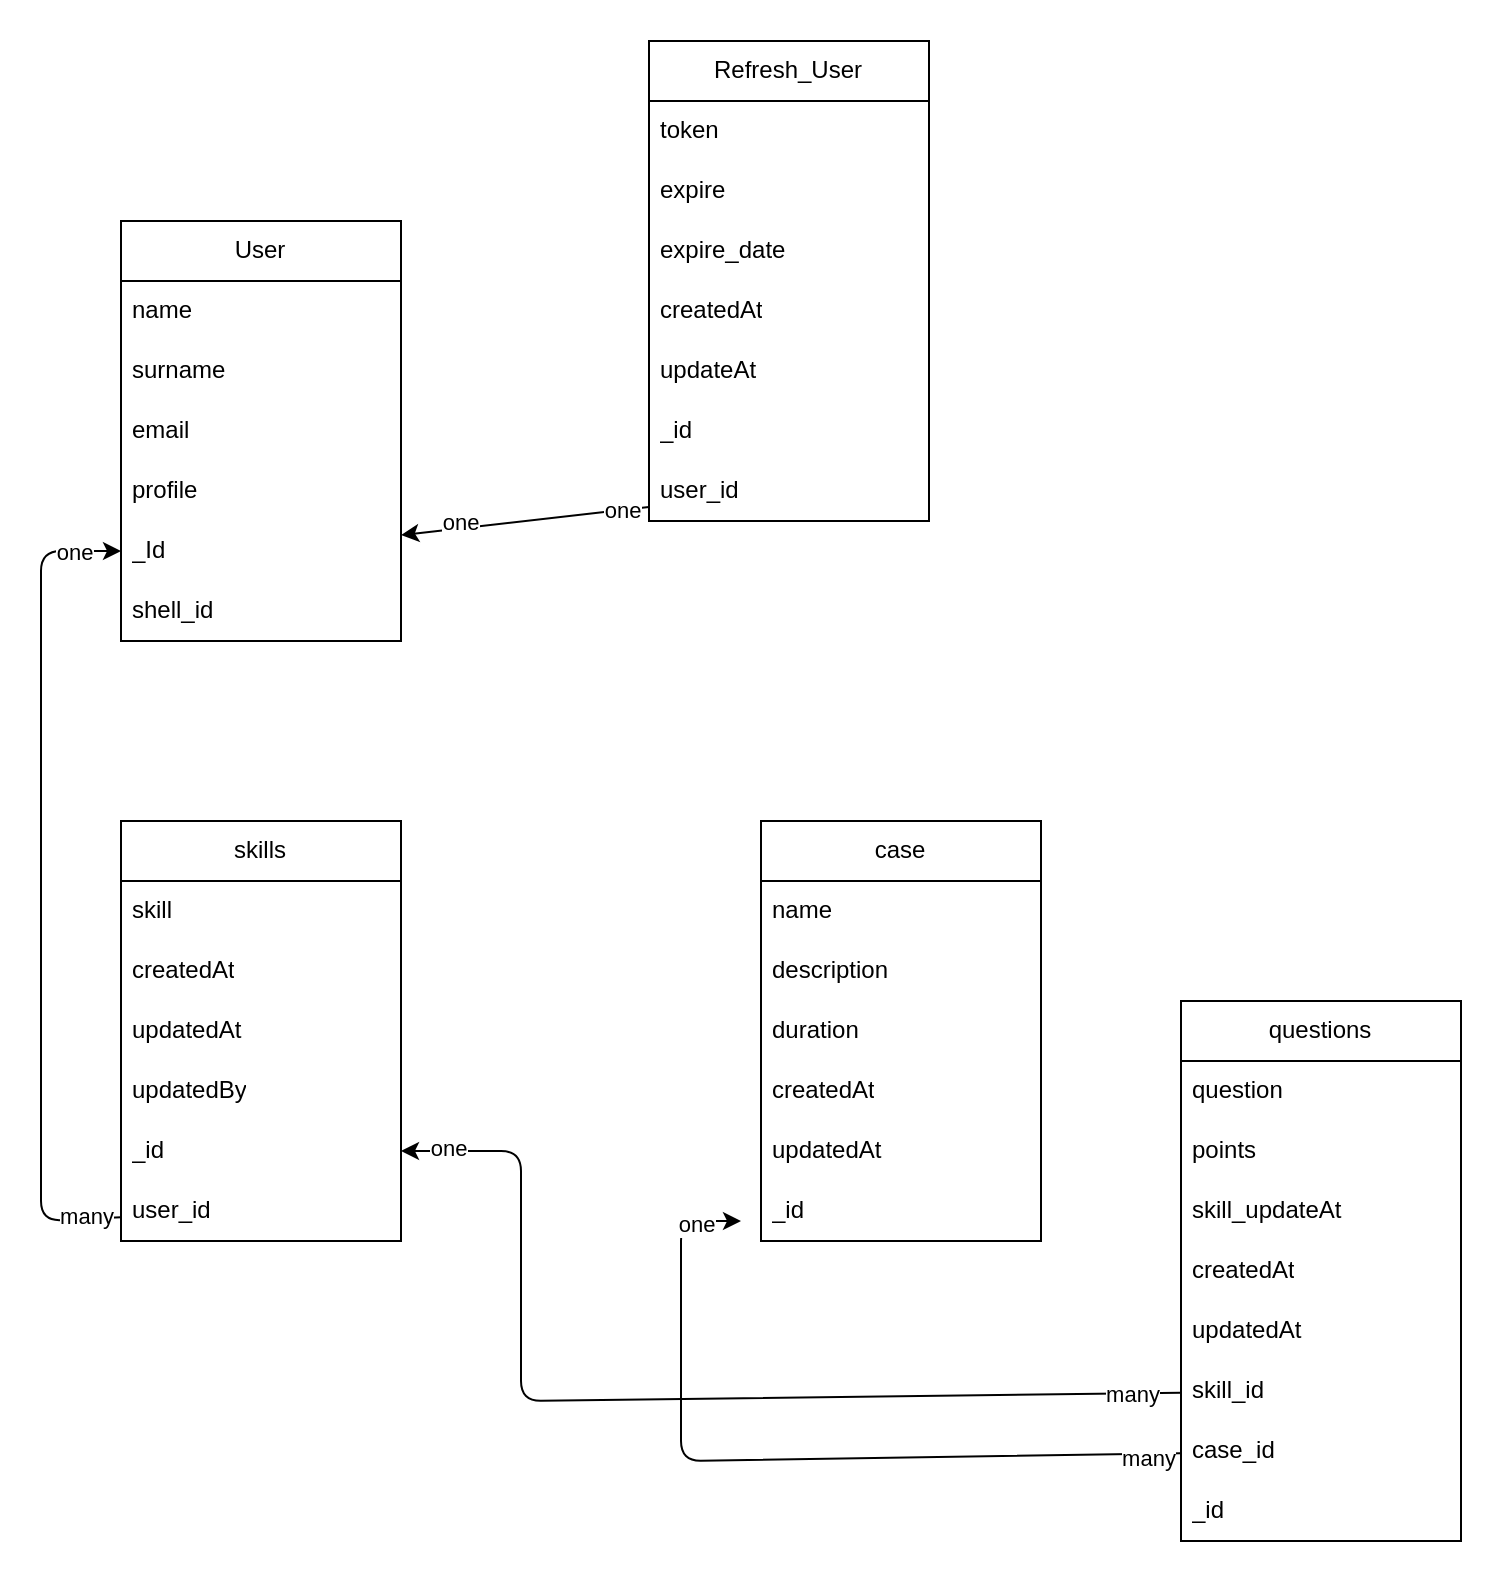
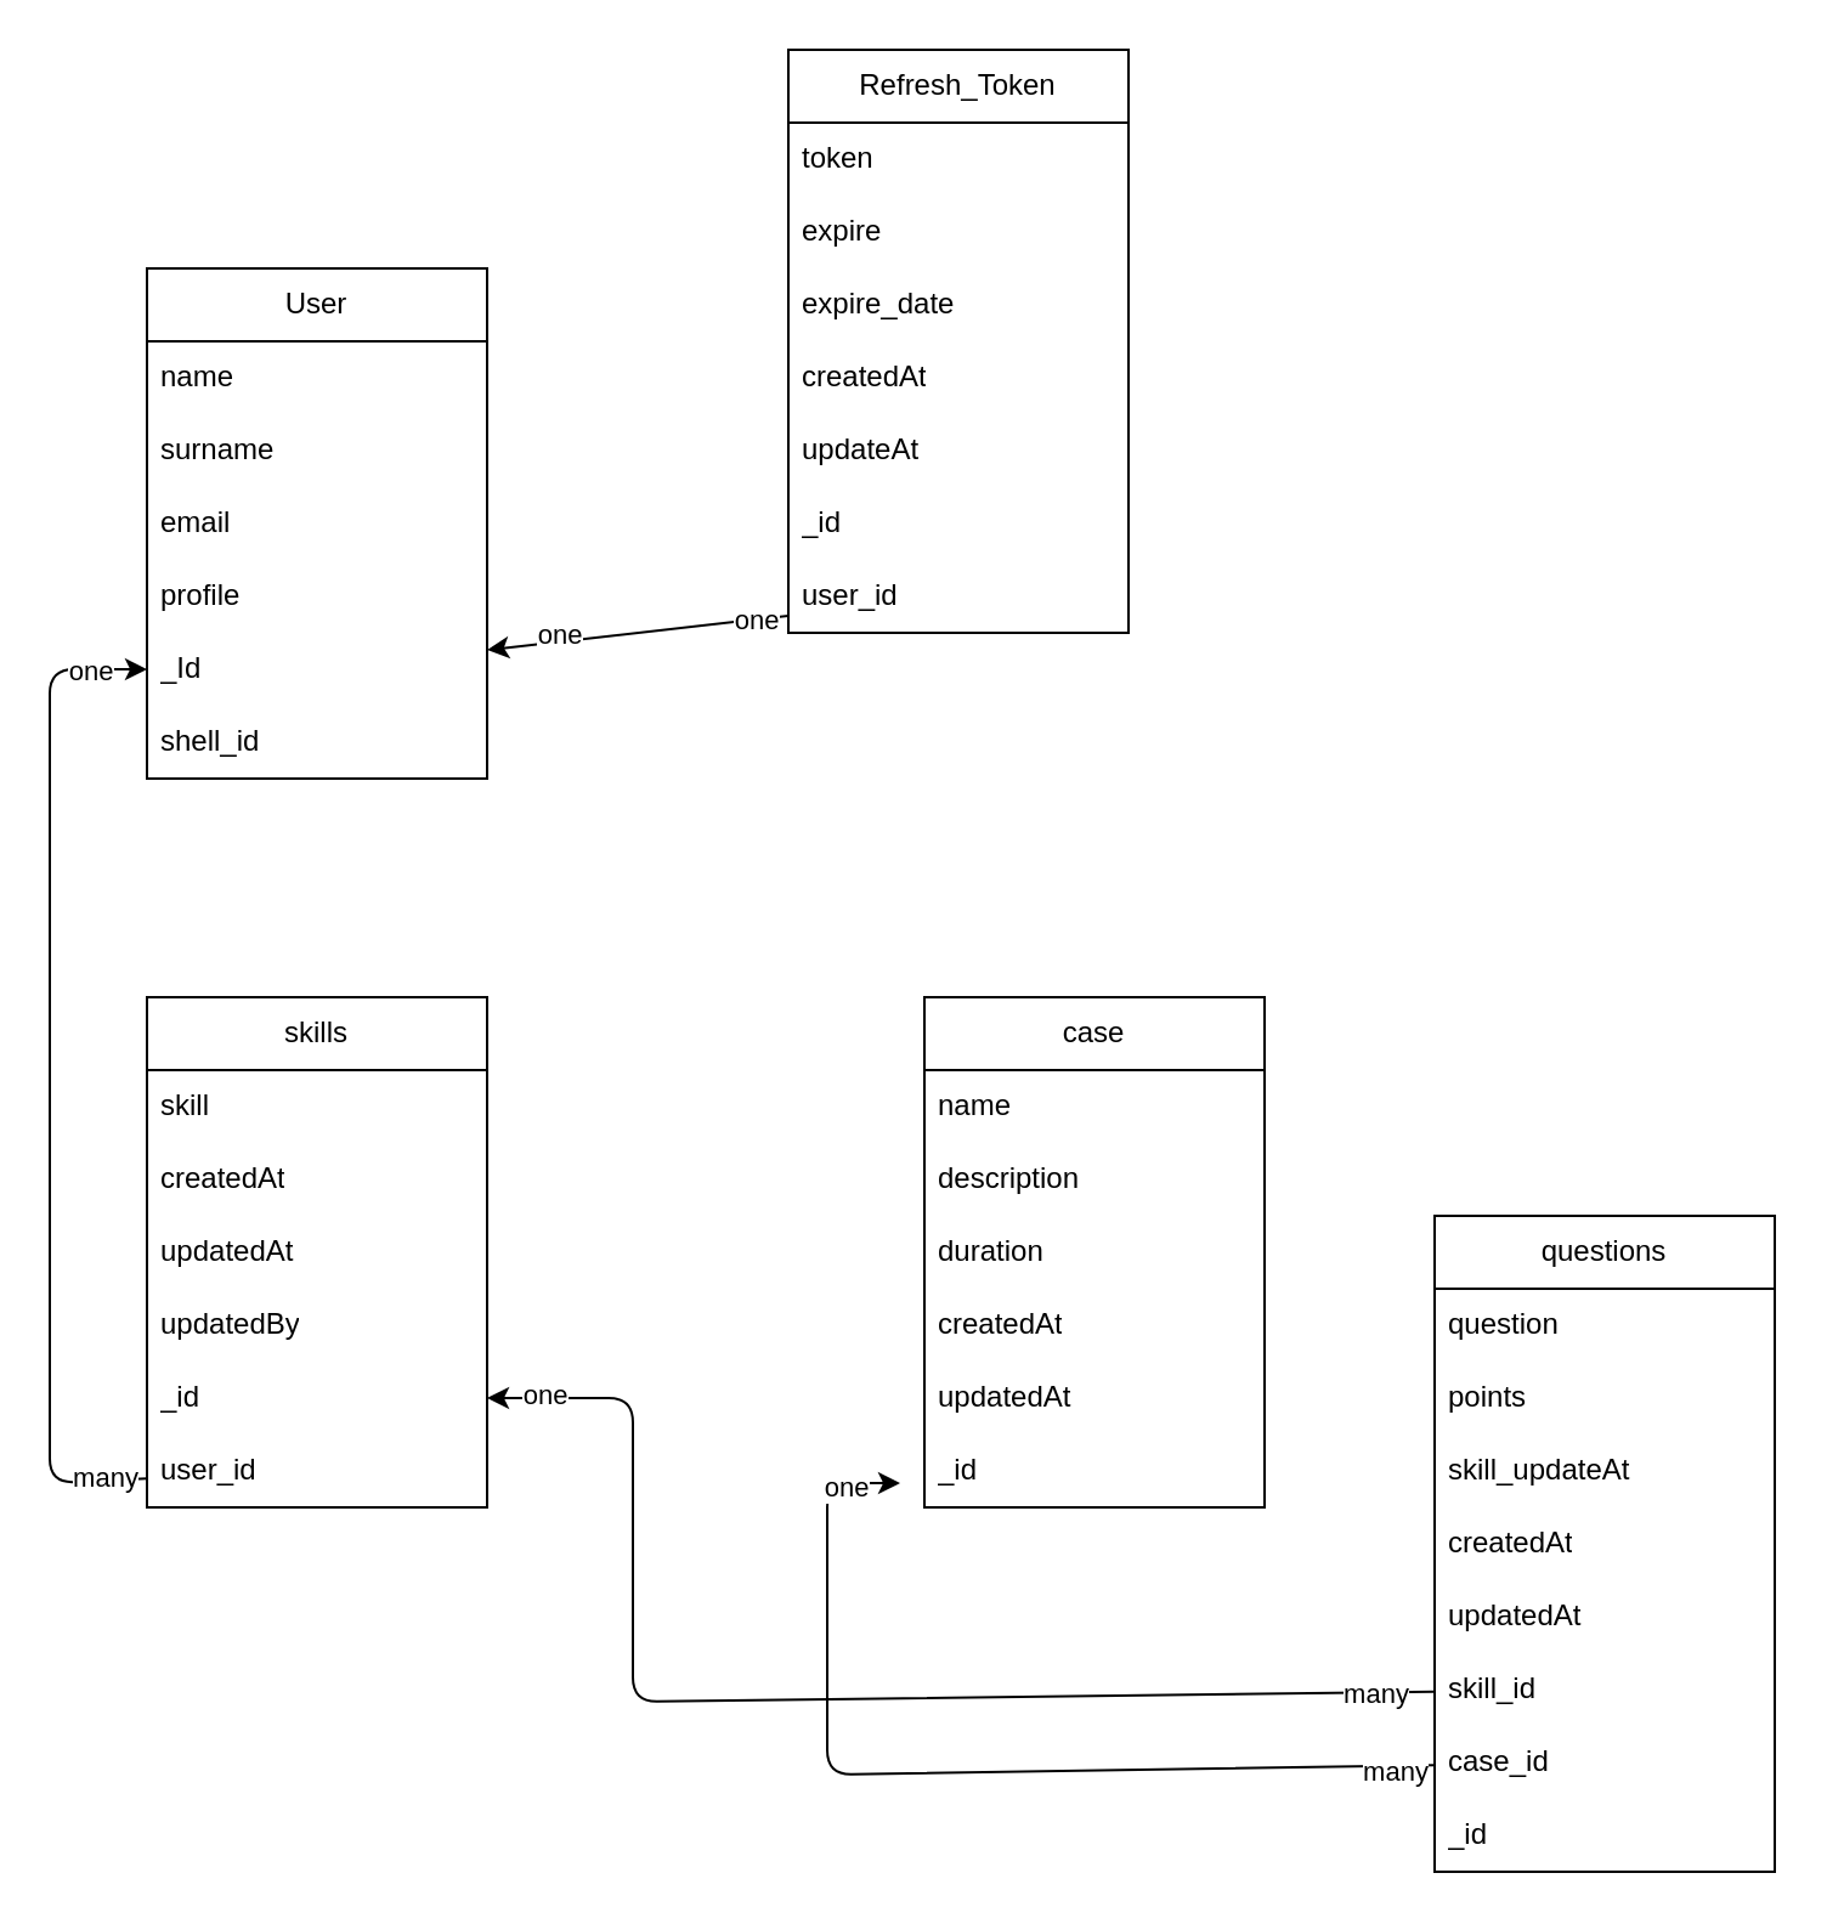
- <mxCell id="9" value="Refresh_User" style="swimlane;fontStyle=0;childLayout=stackLayout;horizontal=1;startSize=30;horizontalStack=0;resizeParent=1;resizeParentMax=0;resizeLast=0;collapsible=1;marginBottom=0;whiteSpace=wrap;html=1;" vertex="1" parent="1"><mxGeometry x="324" y="20" width="140" height="240" as="geometry" /></mxCell>
+ <mxCell id="9" value="Refresh_Token" style="swimlane;fontStyle=0;childLayout=stackLayout;horizontal=1;startSize=30;horizontalStack=0;resizeParent=1;resizeParentMax=0;resizeLast=0;collapsible=1;marginBottom=0;whiteSpace=wrap;html=1;" vertex="1" parent="1"><mxGeometry x="324" y="20" width="140" height="240" as="geometry" /></mxCell>
